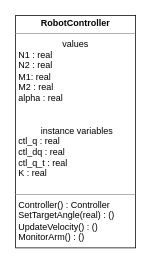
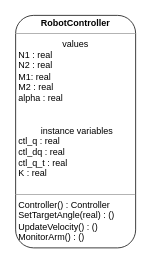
- <mxCell id="2" value="&lt;p style=&quot;margin:0px;margin-top:4px;text-align:center;&quot;&gt;&lt;b&gt;RobotController&lt;/b&gt;&lt;/p&gt;&lt;hr size=&quot;1&quot;&gt;&lt;div style=&quot;text-align: center;&quot;&gt;values&lt;/div&gt;&lt;p style=&quot;border-color: var(--border-color); margin: 0px 0px 0px 4px;&quot;&gt;N1 : real&lt;/p&gt;&lt;p style=&quot;border-color: var(--border-color); margin: 0px 0px 0px 4px;&quot;&gt;N2 : real&lt;/p&gt;&lt;p style=&quot;border-color: var(--border-color); margin: 0px 0px 0px 4px;&quot;&gt;M1: real&lt;/p&gt;&lt;p style=&quot;border-color: var(--border-color); margin: 0px 0px 0px 4px;&quot;&gt;M2 : real&lt;/p&gt;&lt;p style=&quot;border-color: var(--border-color); margin: 0px 0px 0px 4px;&quot;&gt;alpha : real&lt;/p&gt;&lt;br&gt;&lt;br&gt;&lt;p style=&quot;text-align: center; margin:0px;margin-left:4px;&quot;&gt;instance variables&lt;/p&gt;&lt;p style=&quot;margin:0px;margin-left:4px;&quot;&gt;ctl_q : real&lt;br&gt;&lt;/p&gt;&lt;p style=&quot;margin:0px;margin-left:4px;&quot;&gt;ctl_dq : real&lt;/p&gt;&lt;p style=&quot;margin:0px;margin-left:4px;&quot;&gt;ctl_q_t : real&lt;/p&gt;&lt;p style=&quot;margin:0px;margin-left:4px;&quot;&gt;K : real&lt;br&gt;&lt;/p&gt;&lt;p style=&quot;margin:0px;margin-left:4px;&quot;&gt;&lt;br&gt;&lt;/p&gt;&lt;hr size=&quot;1&quot;&gt;&lt;p style=&quot;margin:0px;margin-left:4px;&quot;&gt;Controller() : Controller&lt;/p&gt;&lt;p style=&quot;margin:0px;margin-left:4px;&quot;&gt;SetTargetAngle(real) : ()&lt;br&gt;&lt;/p&gt;&lt;p style=&quot;margin:0px;margin-left:4px;&quot;&gt;UpdateVelocity() : ()&lt;/p&gt;&lt;p style=&quot;margin:0px;margin-left:4px;&quot;&gt;MonitorArm() : ()&lt;/p&gt;" style="verticalAlign=top;align=left;overflow=fill;fontSize=12;fontFamily=Helvetica;html=1;whiteSpace=wrap;" parent="1" vertex="1"><mxGeometry x="20" y="20" width="160" height="310" as="geometry" /></mxCell>
+ <mxCell id="2" value="&lt;p style=&quot;margin:0px;margin-top:4px;text-align:center;&quot;&gt;&lt;b&gt;RobotController&lt;/b&gt;&lt;/p&gt;&lt;hr size=&quot;1&quot;&gt;&lt;div style=&quot;text-align: center;&quot;&gt;values&lt;/div&gt;&lt;p style=&quot;border-color: var(--border-color); margin: 0px 0px 0px 4px;&quot;&gt;N1 : real&lt;/p&gt;&lt;p style=&quot;border-color: var(--border-color); margin: 0px 0px 0px 4px;&quot;&gt;N2 : real&lt;/p&gt;&lt;p style=&quot;border-color: var(--border-color); margin: 0px 0px 0px 4px;&quot;&gt;M1: real&lt;/p&gt;&lt;p style=&quot;border-color: var(--border-color); margin: 0px 0px 0px 4px;&quot;&gt;M2 : real&lt;/p&gt;&lt;p style=&quot;border-color: var(--border-color); margin: 0px 0px 0px 4px;&quot;&gt;alpha : real&lt;/p&gt;&lt;br&gt;&lt;br&gt;&lt;p style=&quot;text-align: center; margin:0px;margin-left:4px;&quot;&gt;instance variables&lt;/p&gt;&lt;p style=&quot;margin:0px;margin-left:4px;&quot;&gt;ctl_q : real&lt;br&gt;&lt;/p&gt;&lt;p style=&quot;margin:0px;margin-left:4px;&quot;&gt;ctl_dq : real&lt;/p&gt;&lt;p style=&quot;margin:0px;margin-left:4px;&quot;&gt;ctl_q_t : real&lt;/p&gt;&lt;p style=&quot;margin:0px;margin-left:4px;&quot;&gt;K : real&lt;br&gt;&lt;/p&gt;&lt;p style=&quot;margin:0px;margin-left:4px;&quot;&gt;&lt;br&gt;&lt;/p&gt;&lt;hr size=&quot;1&quot;&gt;&lt;p style=&quot;margin:0px;margin-left:4px;&quot;&gt;Controller() : Controller&lt;/p&gt;&lt;p style=&quot;margin:0px;margin-left:4px;&quot;&gt;SetTargetAngle(real) : ()&lt;br&gt;&lt;/p&gt;&lt;p style=&quot;margin:0px;margin-left:4px;&quot;&gt;UpdateVelocity() : ()&lt;/p&gt;&lt;p style=&quot;margin:0px;margin-left:4px;&quot;&gt;MonitorArm() : ()&lt;/p&gt;" style="verticalAlign=top;align=left;overflow=fill;fontSize=12;fontFamily=Helvetica;html=1;whiteSpace=wrap;rounded=1;" parent="1" vertex="1"><mxGeometry x="20" y="20" width="160" height="310" as="geometry" /></mxCell>
